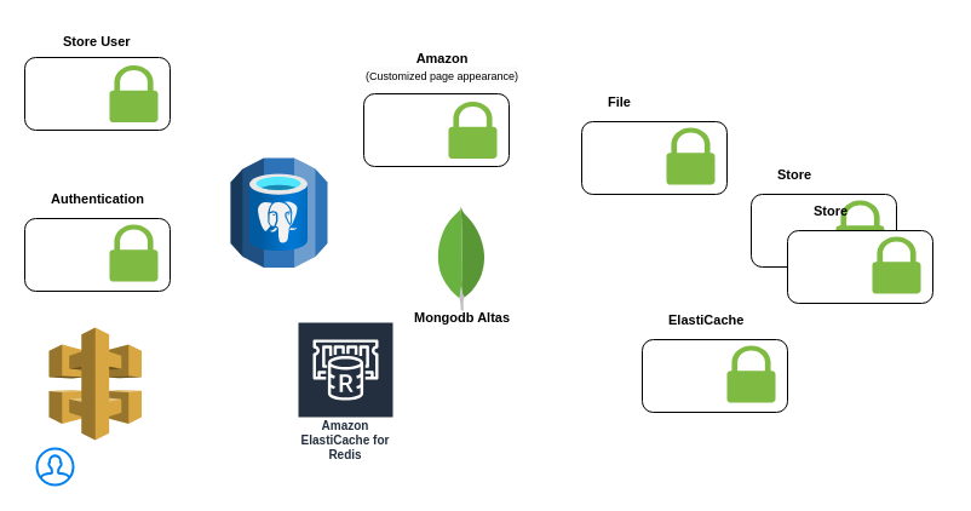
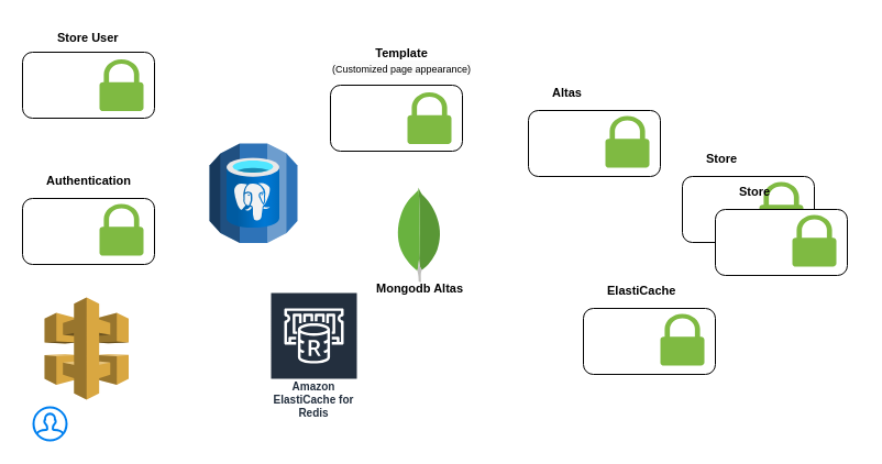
- <mxCell id="18" value="&lt;div style=&quot;text-align: center;&quot;&gt;&lt;font style=&quot;font-size: 11px;&quot;&gt;&lt;b&gt;Amazon&lt;/b&gt;&lt;/font&gt;&lt;/div&gt;&lt;span style=&quot;color: rgb(0, 0, 0); font-family: Helvetica; font-style: normal; font-variant-ligatures: normal; font-variant-caps: normal; font-weight: 400; letter-spacing: normal; orphans: 2; text-indent: 0px; text-transform: none; widows: 2; word-spacing: 0px; -webkit-text-stroke-width: 0px; background-color: rgb(251, 251, 251); text-decoration-thickness: initial; text-decoration-style: initial; text-decoration-color: initial; float: none; display: inline !important;&quot;&gt;&lt;font style=&quot;font-size: 9px;&quot;&gt;(Customized page appearance)&lt;/font&gt;&lt;br&gt;&lt;/span&gt;" style="text;whiteSpace=wrap;html=1;" vertex="1" parent="14"><mxGeometry y="-16" width="140" height="43" as="geometry" /></mxCell>
+ <mxCell id="18" value="&lt;div style=&quot;text-align: center;&quot;&gt;&lt;font style=&quot;font-size: 11px;&quot;&gt;&lt;b&gt;Template&lt;/b&gt;&lt;/font&gt;&lt;/div&gt;&lt;span style=&quot;color: rgb(0, 0, 0); font-family: Helvetica; font-style: normal; font-variant-ligatures: normal; font-variant-caps: normal; font-weight: 400; letter-spacing: normal; orphans: 2; text-indent: 0px; text-transform: none; widows: 2; word-spacing: 0px; -webkit-text-stroke-width: 0px; background-color: rgb(251, 251, 251); text-decoration-thickness: initial; text-decoration-style: initial; text-decoration-color: initial; float: none; display: inline !important;&quot;&gt;&lt;font style=&quot;font-size: 9px;&quot;&gt;(Customized page appearance)&lt;/font&gt;&lt;br&gt;&lt;/span&gt;" style="text;whiteSpace=wrap;html=1;" vertex="1" parent="14"><mxGeometry y="-16" width="140" height="43" as="geometry" /></mxCell>
- <mxCell id="40" value="&lt;div style=&quot;text-align: center;&quot;&gt;&lt;span style=&quot;font-size: 11px;&quot;&gt;&lt;b&gt;File&lt;/b&gt;&lt;/span&gt;&lt;/div&gt;" style="text;whiteSpace=wrap;html=1;" vertex="1" parent="37"><mxGeometry x="20" width="110" height="40" as="geometry" /></mxCell>
+ <mxCell id="40" value="&lt;div style=&quot;text-align: center;&quot;&gt;&lt;span style=&quot;font-size: 11px;&quot;&gt;&lt;b&gt;Altas&lt;/b&gt;&lt;/span&gt;&lt;/div&gt;" style="text;whiteSpace=wrap;html=1;" vertex="1" parent="37"><mxGeometry x="20" width="110" height="40" as="geometry" /></mxCell>
